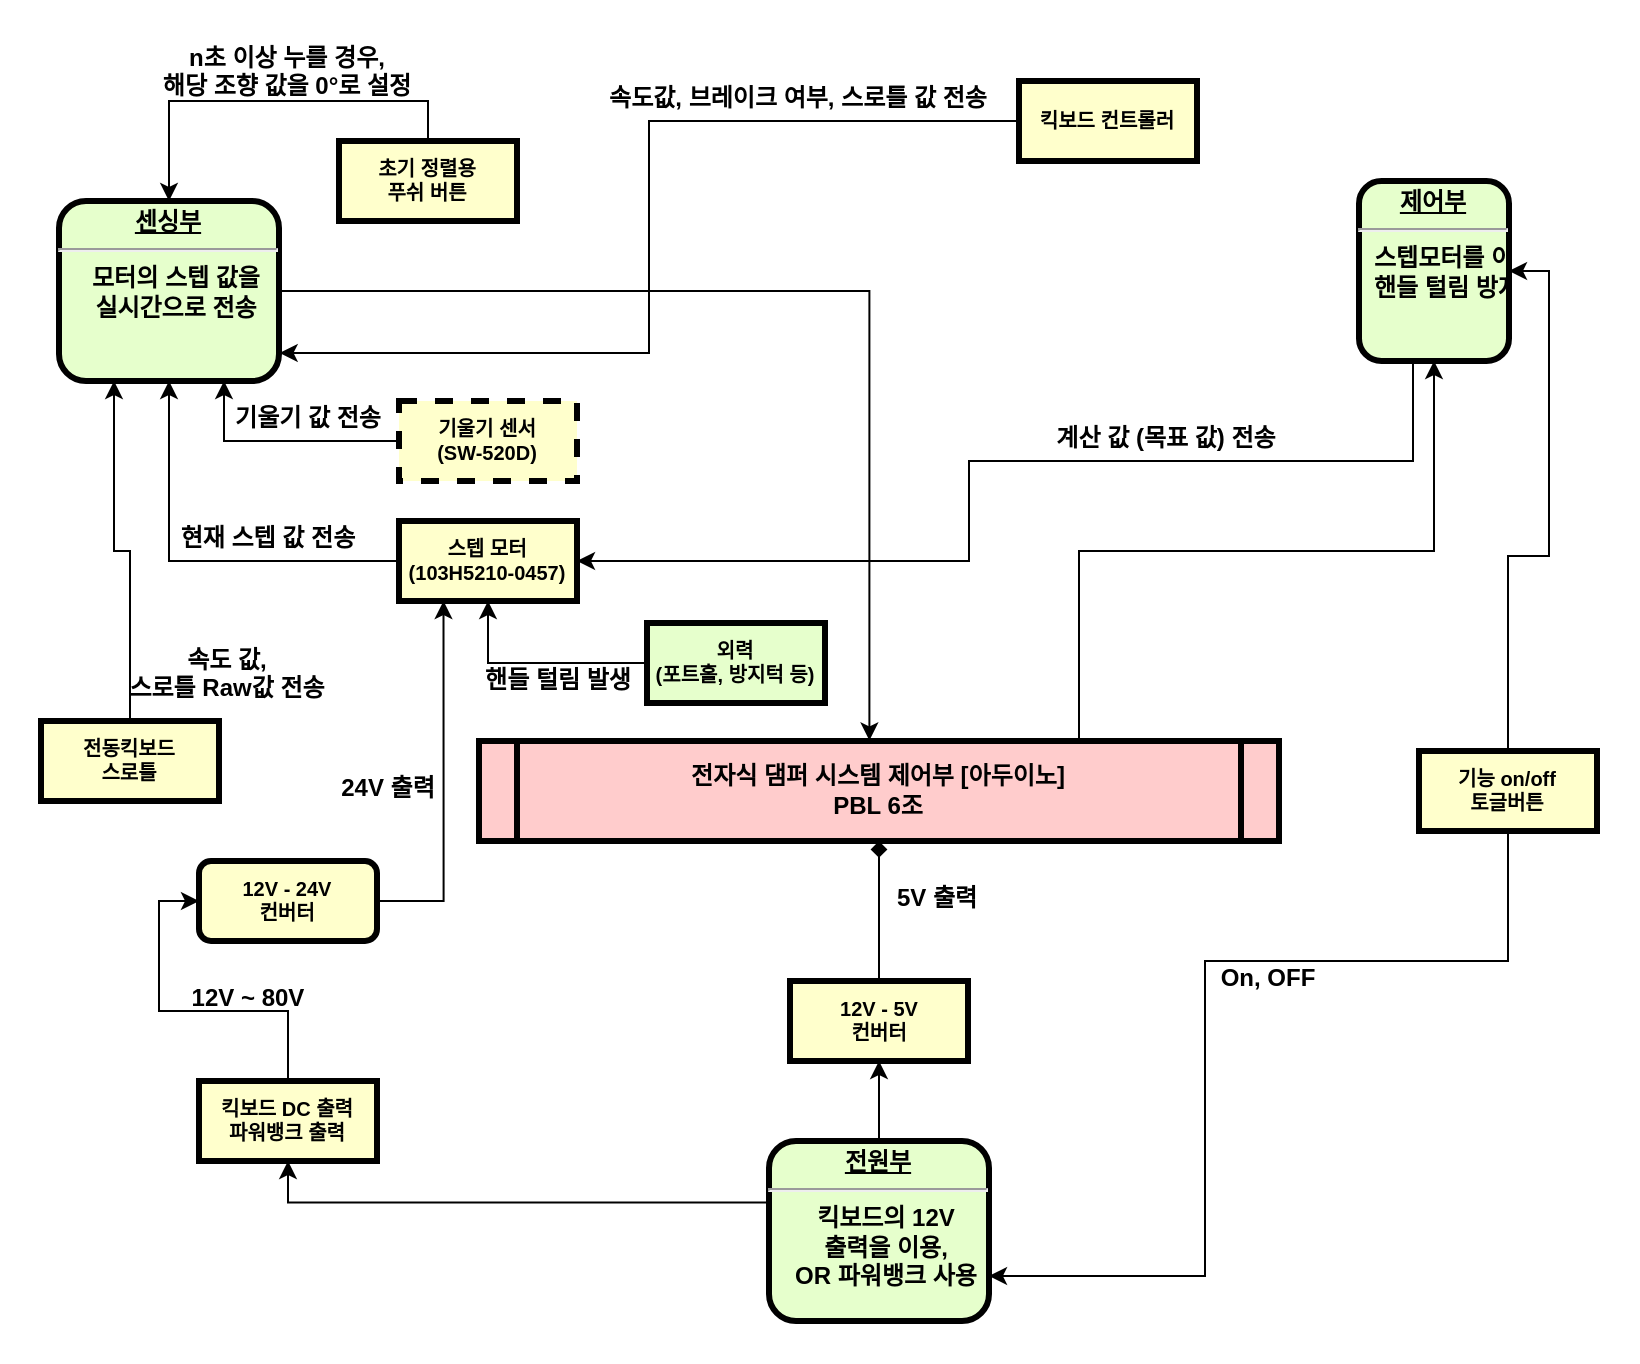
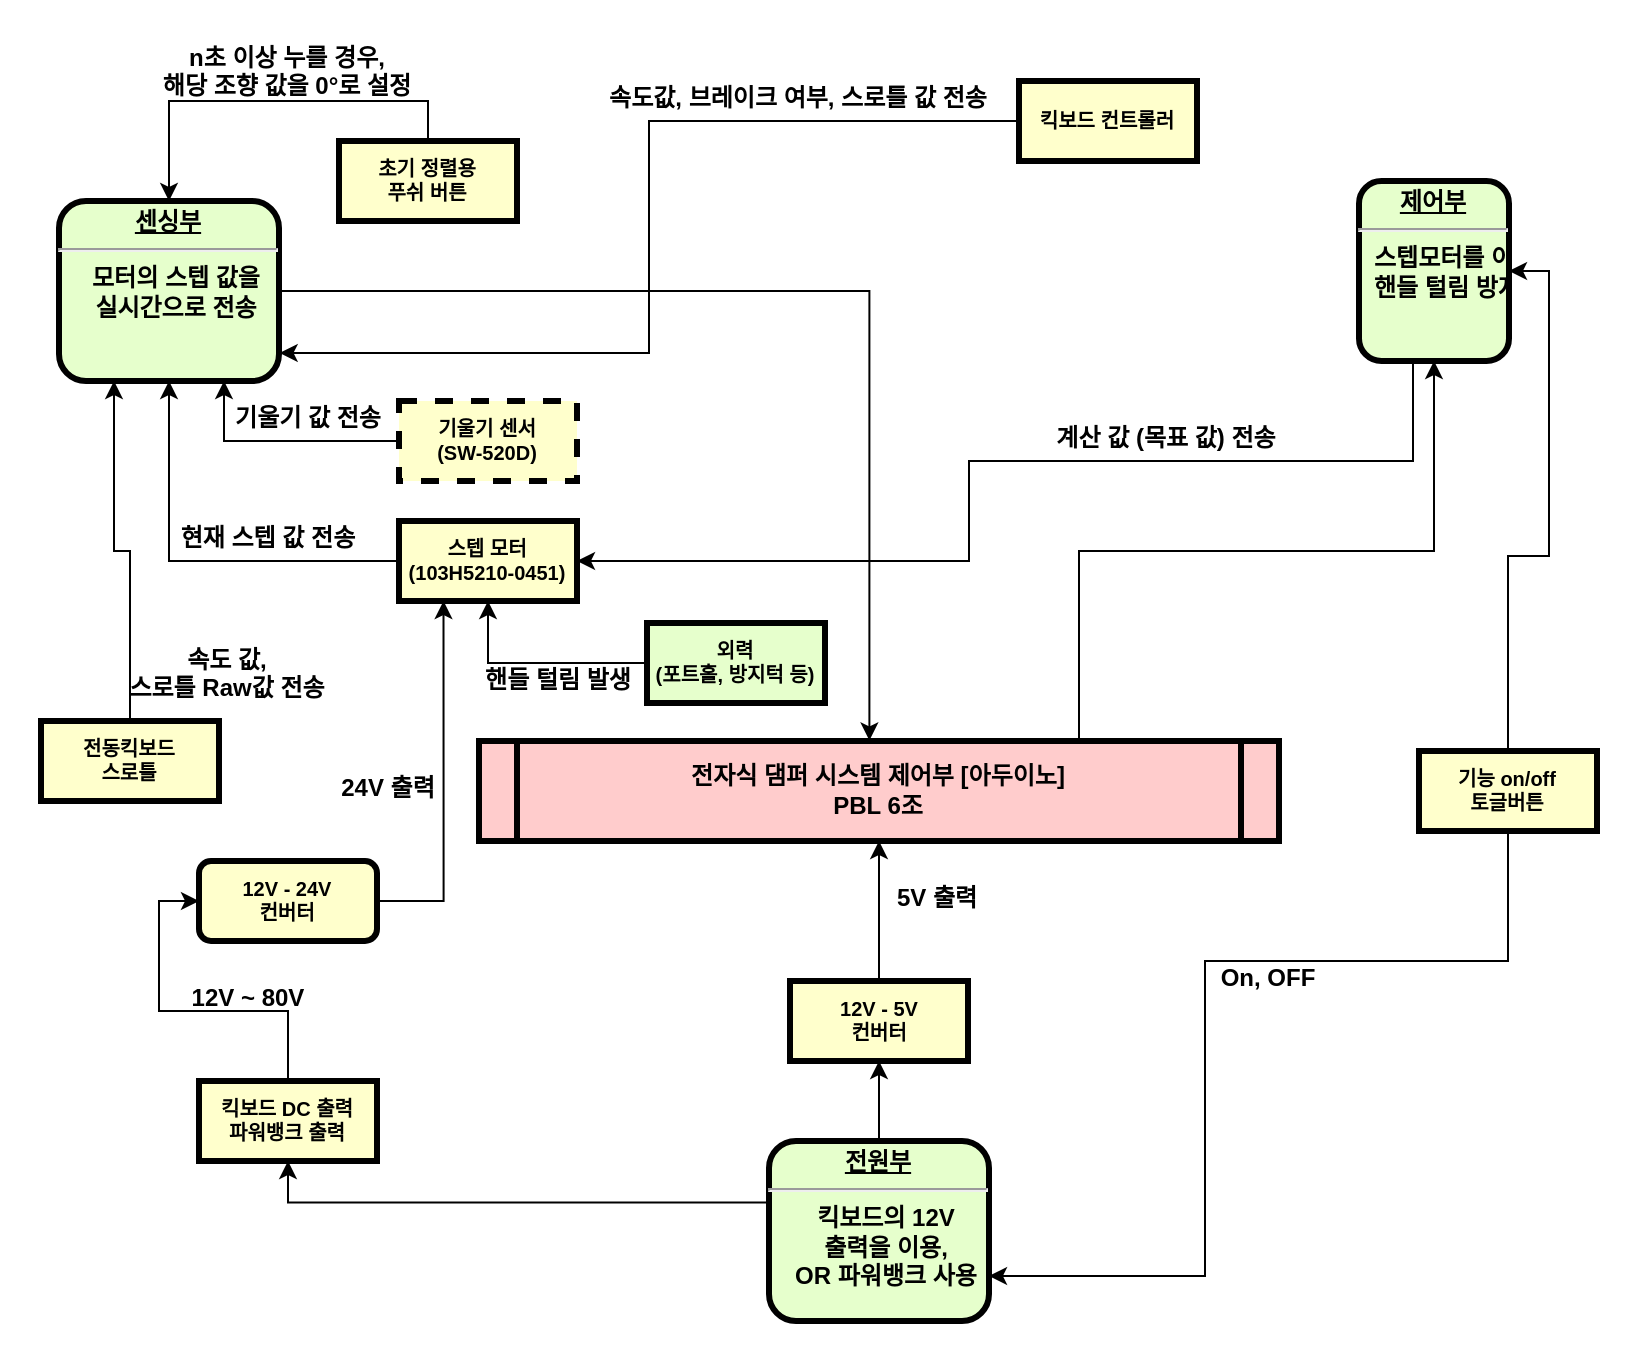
- <mxCell id="10" value="스텝 모터&#10;(103H5210-0457)" style="whiteSpace=wrap;align=center;verticalAlign=middle;fontStyle=1;strokeWidth=3;fillColor=#FFFFCC;fontSize=10;" parent="1" vertex="1"><mxGeometry x="199" y="260" width="89" height="40" as="geometry" /></mxCell>
+ <mxCell id="10" value="스텝 모터&#10;(103H5210-0451)" style="whiteSpace=wrap;align=center;verticalAlign=middle;fontStyle=1;strokeWidth=3;fillColor=#FFFFCC;fontSize=10;" parent="1" vertex="1"><mxGeometry x="199" y="260" width="89" height="40" as="geometry" /></mxCell>
- <mxCell id="22" style="edgeStyle=orthogonalEdgeStyle;rounded=0;orthogonalLoop=1;jettySize=auto;html=1;fontSize=9;endArrow=diamond;" parent="1" source="23" target="3" edge="1"><mxGeometry relative="1" as="geometry" /></mxCell>
+ <mxCell id="22" style="edgeStyle=orthogonalEdgeStyle;rounded=0;orthogonalLoop=1;jettySize=auto;html=1;fontSize=9;" parent="1" source="23" target="3" edge="1"><mxGeometry relative="1" as="geometry" /></mxCell>
